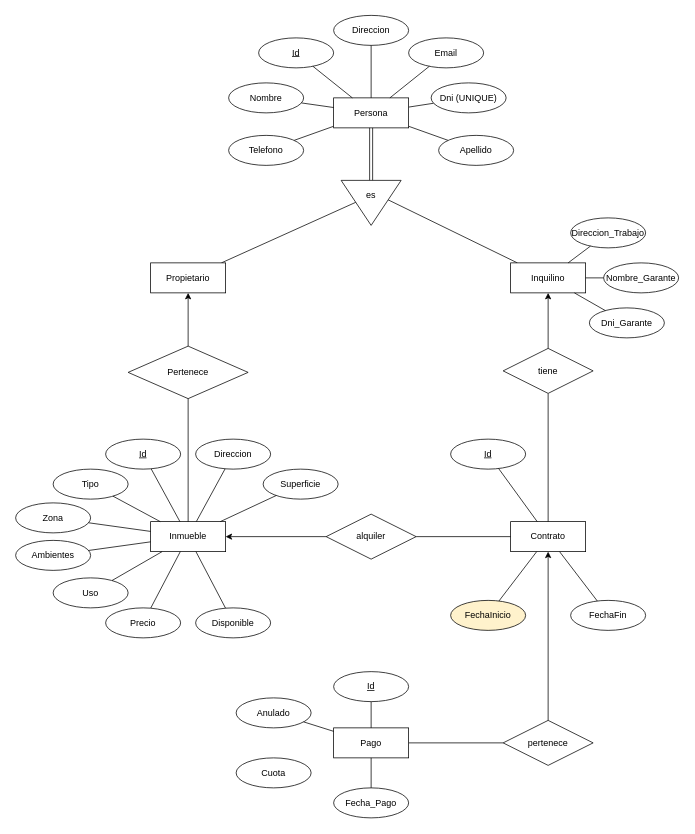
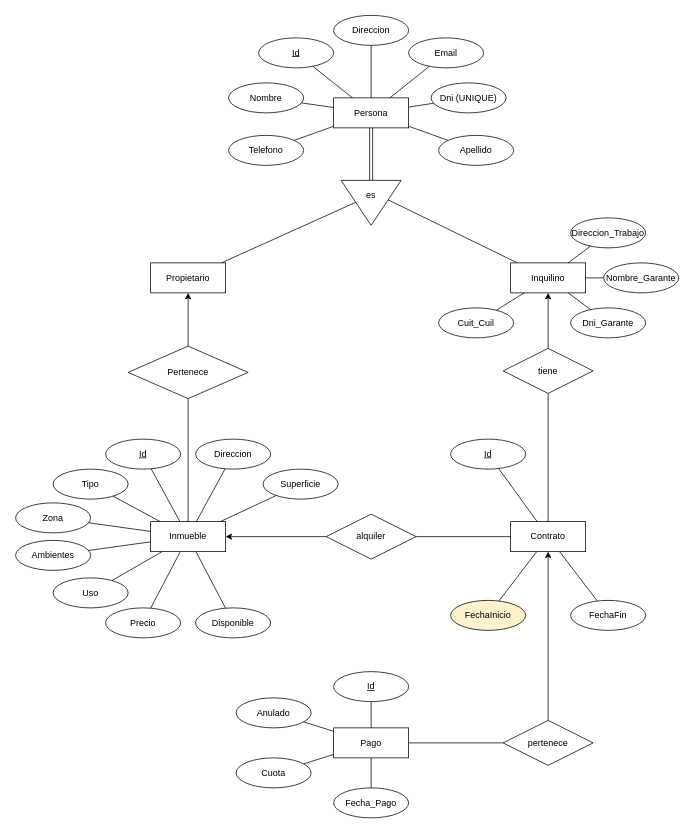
+ <mxCell id="61" value="" style="endArrow=none;html=1;" parent="1" source="7" target="60" edge="1"><mxGeometry width="50" height="50" relative="1" as="geometry"><mxPoint x="420" y="570" as="sourcePoint" /><mxPoint x="470" y="520" as="targetPoint" /></mxGeometry></mxCell>
+ <mxCell id="60" value="Cuit_Cuil" style="ellipse;whiteSpace=wrap;html=1;align=center;" parent="1" vertex="1"><mxGeometry x="584" y="410" width="100" height="40" as="geometry" /></mxCell>
- <mxCell id="76" value="Dni_Garante" style="ellipse;whiteSpace=wrap;html=1;align=center;" vertex="1" parent="1"><mxGeometry x="785" y="410" width="100" height="40" as="geometry" /></mxCell>
+ <mxCell id="76" value="Dni_Garante" style="ellipse;whiteSpace=wrap;html=1;align=center;" vertex="1" parent="1"><mxGeometry x="760" y="410" width="100" height="40" as="geometry" /></mxCell>
+ <mxCell id="47" style="edgeStyle=none;rounded=0;orthogonalLoop=1;jettySize=auto;html=1;endArrow=none;" parent="1" source="72" target="11" edge="1"><mxGeometry relative="1" as="geometry"><mxPoint x="413.465" y="1033.842" as="sourcePoint" /></mxGeometry></mxCell>
